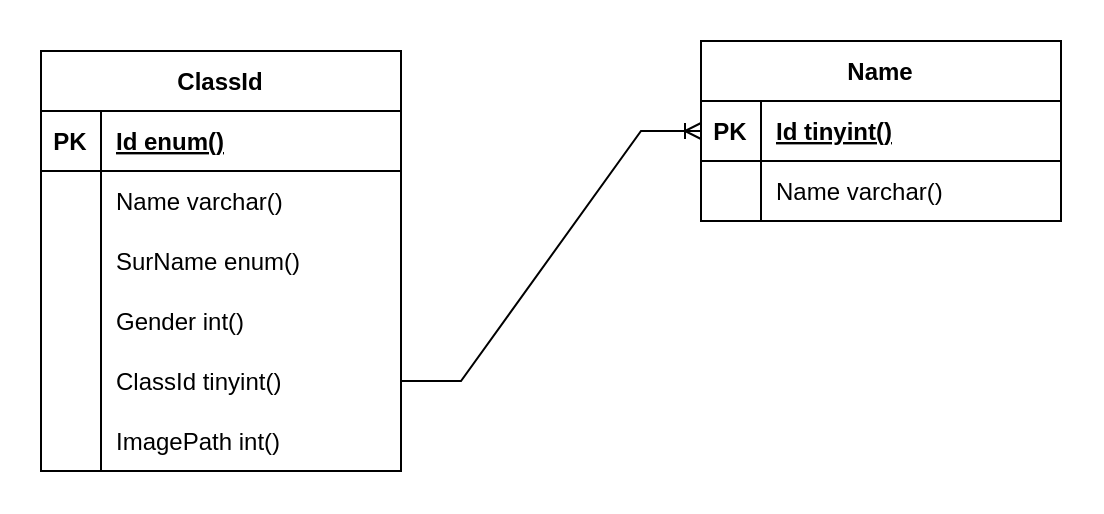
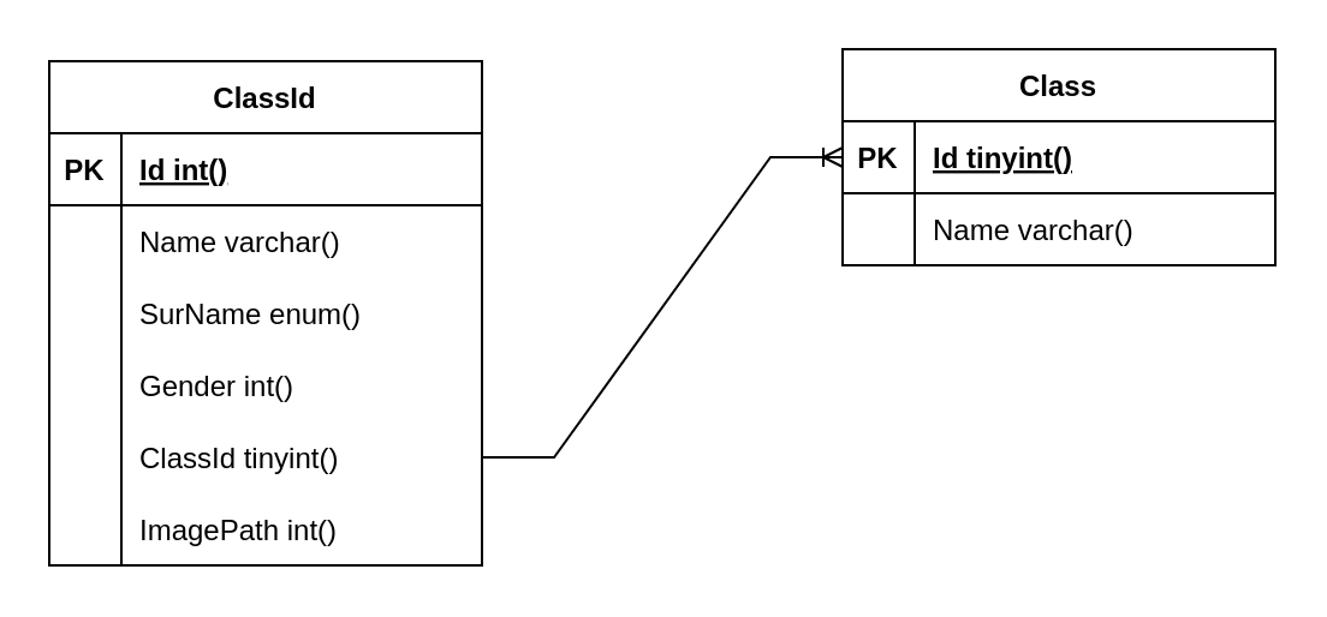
- <mxCell id="21" value="Name" style="shape=table;startSize=30;container=1;collapsible=1;childLayout=tableLayout;fixedRows=1;rowLines=0;fontStyle=1;align=center;resizeLast=1;" vertex="1" parent="1"><mxGeometry x="350" y="20" width="180" height="90" as="geometry" /></mxCell>
+ <mxCell id="21" value="Class" style="shape=table;startSize=30;container=1;collapsible=1;childLayout=tableLayout;fixedRows=1;rowLines=0;fontStyle=1;align=center;resizeLast=1;" vertex="1" parent="1"><mxGeometry x="350" y="20" width="180" height="90" as="geometry" /></mxCell>
- <mxCell id="5" value="Id enum()" style="shape=partialRectangle;connectable=0;fillColor=none;top=0;left=0;bottom=0;right=0;align=left;spacingLeft=6;fontStyle=5;overflow=hidden;" vertex="1" parent="3"><mxGeometry x="30" width="150" height="30" as="geometry"><mxRectangle width="150" height="30" as="alternateBounds" /></mxGeometry></mxCell>
+ <mxCell id="5" value="Id int()" style="shape=partialRectangle;connectable=0;fillColor=none;top=0;left=0;bottom=0;right=0;align=left;spacingLeft=6;fontStyle=5;overflow=hidden;" vertex="1" parent="3"><mxGeometry x="30" width="150" height="30" as="geometry"><mxRectangle width="150" height="30" as="alternateBounds" /></mxGeometry></mxCell>
